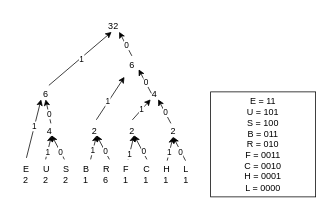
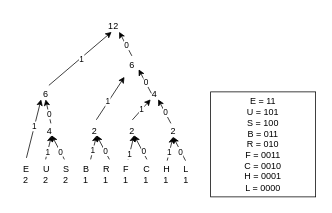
- <mxCell id="42" value="32" style="text;html=1;align=center;verticalAlign=middle;resizable=0;points=[];autosize=1;strokeColor=none;fillColor=none;" vertex="1" parent="1"><mxGeometry x="130" y="20" width="40" height="30" as="geometry" /></mxCell>
+ <mxCell id="42" value="12" style="text;html=1;align=center;verticalAlign=middle;resizable=0;points=[];autosize=1;strokeColor=none;fillColor=none;" vertex="1" parent="1"><mxGeometry x="130" y="20" width="40" height="30" as="geometry" /></mxCell>
- <mxCell id="2" value="&lt;div&gt;E&lt;span style=&quot;white-space: pre;&quot;&gt;&#09;&lt;/span&gt;U&lt;span style=&quot;white-space: pre;&quot;&gt;&#09;&lt;/span&gt;S&lt;span style=&quot;white-space: pre;&quot;&gt;&#09;&lt;/span&gt;B&lt;span style=&quot;white-space: pre;&quot;&gt;&#09;&lt;/span&gt;R&lt;span style=&quot;white-space: pre;&quot;&gt;&#09;&lt;/span&gt;F&lt;span style=&quot;white-space: pre;&quot;&gt;&#09;&lt;/span&gt;C&lt;span style=&quot;white-space: pre;&quot;&gt;&#09;&lt;/span&gt;H&lt;span style=&quot;white-space: pre;&quot;&gt;&#09;&lt;/span&gt;L&lt;/div&gt;&lt;div&gt;2&lt;span style=&quot;white-space: pre;&quot;&gt;&#09;&lt;/span&gt;2&lt;span style=&quot;white-space: pre;&quot;&gt;&#09;&lt;/span&gt;2&lt;span style=&quot;white-space: pre;&quot;&gt;&#09;&lt;/span&gt;1&lt;span style=&quot;white-space: pre;&quot;&gt;&#09;&lt;/span&gt;6&lt;span style=&quot;white-space: pre;&quot;&gt;&lt;span style=&quot;white-space: pre;&quot;&gt;&#09;&lt;/span&gt;1&#09;&lt;/span&gt;1&lt;span style=&quot;white-space: pre;&quot;&gt;&#09;&lt;/span&gt;1&lt;span style=&quot;white-space: pre;&quot;&gt;&#09;&lt;/span&gt;1&lt;/div&gt;" style="text;html=1;align=center;verticalAlign=middle;resizable=0;points=[];autosize=1;strokeColor=none;fillColor=none;" vertex="1" parent="1"><mxGeometry x="20" y="212" width="240" height="40" as="geometry" /></mxCell>
+ <mxCell id="2" value="&lt;div&gt;E&lt;span style=&quot;white-space: pre;&quot;&gt;&#09;&lt;/span&gt;U&lt;span style=&quot;white-space: pre;&quot;&gt;&#09;&lt;/span&gt;S&lt;span style=&quot;white-space: pre;&quot;&gt;&#09;&lt;/span&gt;B&lt;span style=&quot;white-space: pre;&quot;&gt;&#09;&lt;/span&gt;R&lt;span style=&quot;white-space: pre;&quot;&gt;&#09;&lt;/span&gt;F&lt;span style=&quot;white-space: pre;&quot;&gt;&#09;&lt;/span&gt;C&lt;span style=&quot;white-space: pre;&quot;&gt;&#09;&lt;/span&gt;H&lt;span style=&quot;white-space: pre;&quot;&gt;&#09;&lt;/span&gt;L&lt;/div&gt;&lt;div&gt;2&lt;span style=&quot;white-space: pre;&quot;&gt;&#09;&lt;/span&gt;2&lt;span style=&quot;white-space: pre;&quot;&gt;&#09;&lt;/span&gt;2&lt;span style=&quot;white-space: pre;&quot;&gt;&#09;&lt;/span&gt;1&lt;span style=&quot;white-space: pre;&quot;&gt;&#09;&lt;/span&gt;1&lt;span style=&quot;white-space: pre;&quot;&gt;&lt;span style=&quot;white-space: pre;&quot;&gt;&#09;&lt;/span&gt;1&#09;&lt;/span&gt;1&lt;span style=&quot;white-space: pre;&quot;&gt;&#09;&lt;/span&gt;1&lt;span style=&quot;white-space: pre;&quot;&gt;&#09;&lt;/span&gt;1&lt;/div&gt;" style="text;html=1;align=center;verticalAlign=middle;resizable=0;points=[];autosize=1;strokeColor=none;fillColor=none;" vertex="1" parent="1"><mxGeometry x="20" y="212" width="240" height="40" as="geometry" /></mxCell>
